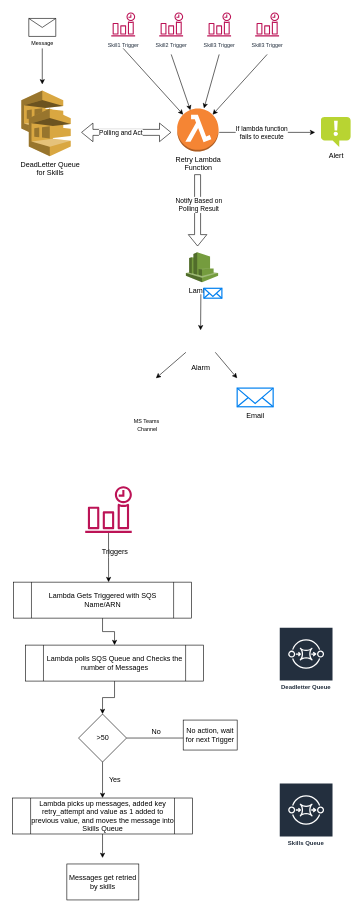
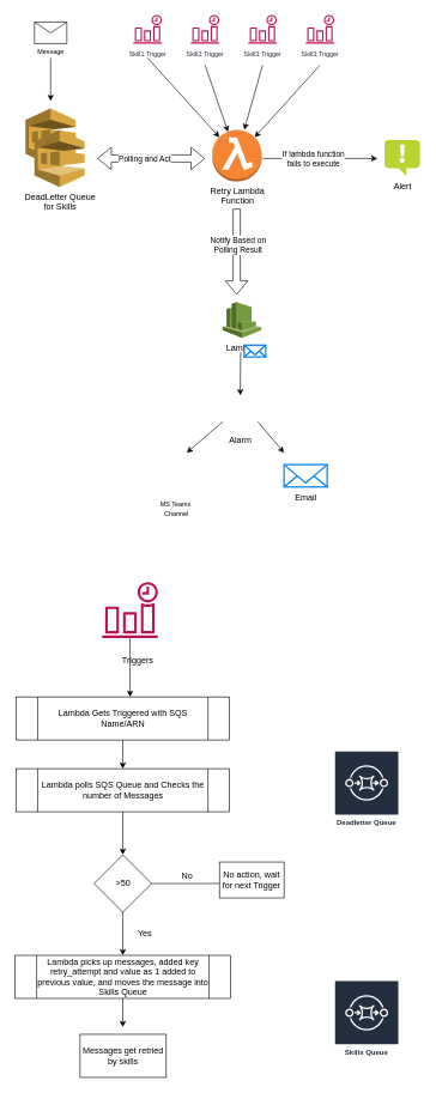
- <mxCell id="34" value="Lambda polls SQS Queue and Checks the number of Messages" style="shape=process;whiteSpace=wrap;html=1;backgroundOutline=1;" vertex="1" parent="1"><mxGeometry x="42" y="1075" width="297" height="60" as="geometry" /></mxCell>
+ <mxCell id="34" value="Lambda polls SQS Queue and Checks the number of Messages" style="shape=process;whiteSpace=wrap;html=1;backgroundOutline=1;" vertex="1" parent="1"><mxGeometry x="22" y="1070" width="297" height="60" as="geometry" /></mxCell>
- <mxCell id="45" value="Yes" style="text;html=1;align=center;verticalAlign=middle;resizable=0;points=[];autosize=1;strokeColor=none;" vertex="1" parent="1"><mxGeometry x="170.5" y="1290" width="40" height="20" as="geometry" /></mxCell>
+ <mxCell id="45" value="Yes" style="text;html=1;align=center;verticalAlign=middle;resizable=0;points=[];autosize=1;strokeColor=none;" vertex="1" parent="1"><mxGeometry x="180.5" y="1290" width="40" height="20" as="geometry" /></mxCell>
- <mxCell id="48" value="Skills Queue" style="outlineConnect=0;fontColor=#232F3E;gradientColor=none;strokeColor=#ffffff;fillColor=#232F3E;dashed=0;verticalLabelPosition=middle;verticalAlign=bottom;align=center;html=1;whiteSpace=wrap;fontSize=10;fontStyle=1;spacing=3;shape=mxgraph.aws4.productIcon;prIcon=mxgraph.aws4.sqs;" vertex="1" parent="1"><mxGeometry x="465" y="1305" width="90" height="110" as="geometry" /></mxCell>
+ <mxCell id="48" value="Skills Queue" style="outlineConnect=0;fontColor=#232F3E;gradientColor=none;strokeColor=#ffffff;fillColor=#232F3E;dashed=0;verticalLabelPosition=middle;verticalAlign=bottom;align=center;html=1;whiteSpace=wrap;fontSize=10;fontStyle=1;spacing=3;shape=mxgraph.aws4.productIcon;prIcon=mxgraph.aws4.sqs;" vertex="1" parent="1"><mxGeometry x="465" y="1365" width="90" height="110" as="geometry" /></mxCell>
